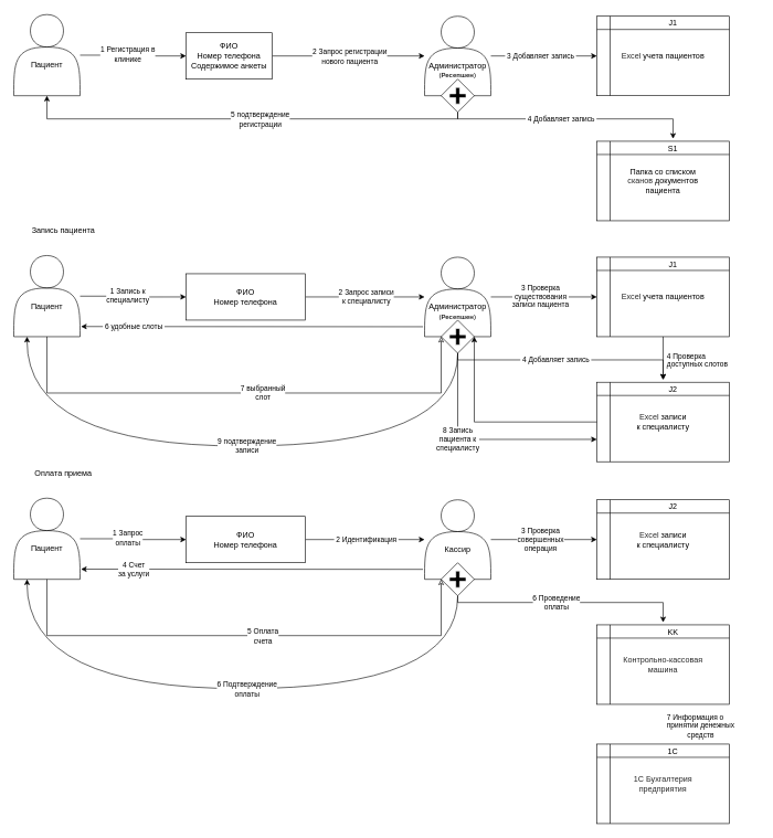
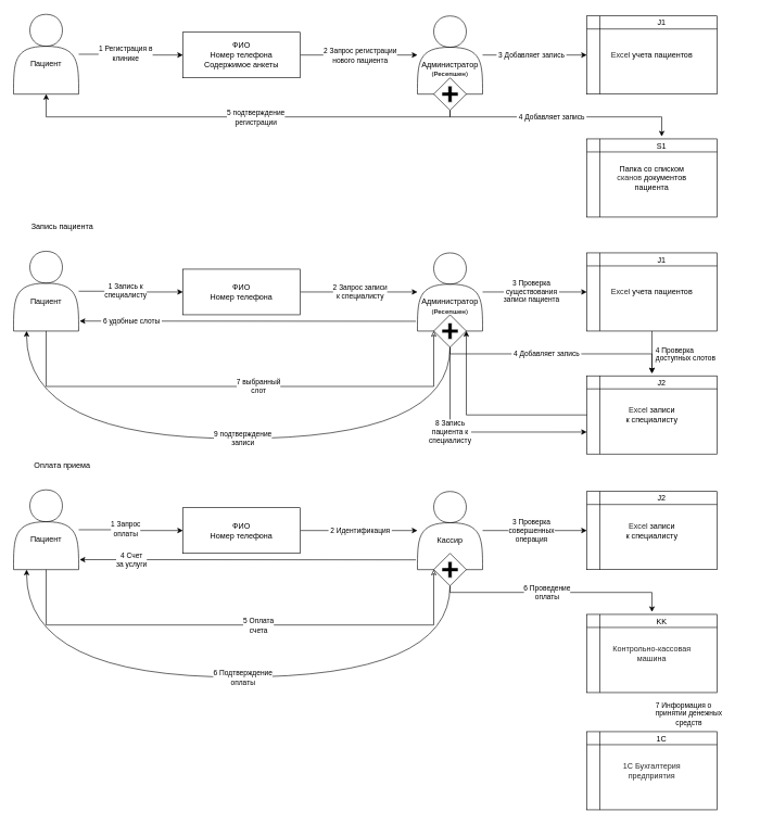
- <mxCell id="7" value="ФИО&lt;div&gt;Номер телефона&lt;br&gt;&lt;div&gt;Содержимое анкеты&lt;/div&gt;&lt;/div&gt;" style="html=1;dashed=0;whiteSpace=wrap;" vertex="1" parent="1"><mxGeometry x="280" y="49" width="130" height="70" as="geometry" /></mxCell>
+ <mxCell id="7" value="ФИО&lt;div&gt;Номер телефона&lt;br&gt;&lt;div&gt;Содержимое анкеты&lt;/div&gt;&lt;/div&gt;" style="html=1;dashed=0;whiteSpace=wrap;" vertex="1" parent="1"><mxGeometry x="280" y="49" width="180" height="70" as="geometry" /></mxCell>
